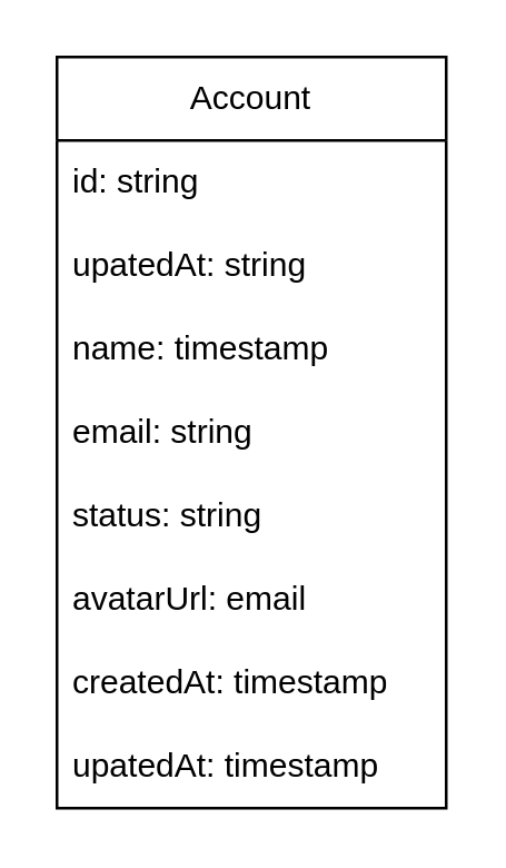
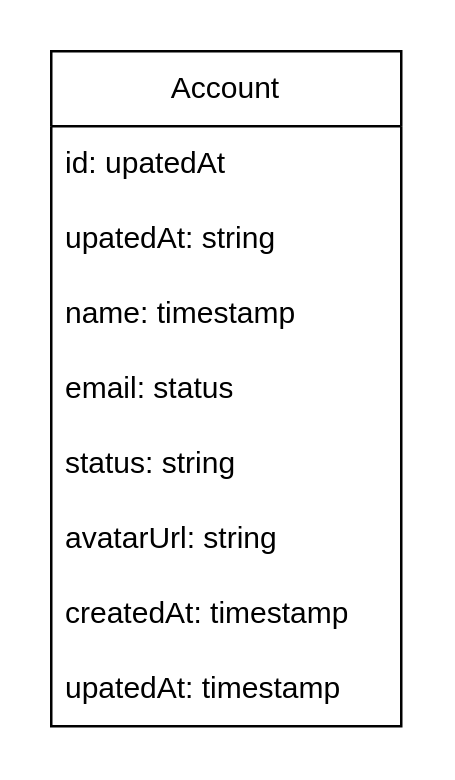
- <mxCell id="3" value="id: string" style="text;strokeColor=none;fillColor=none;align=left;verticalAlign=middle;spacingLeft=4;spacingRight=4;overflow=hidden;points=[[0,0.5],[1,0.5]];portConstraint=eastwest;rotatable=0;whiteSpace=wrap;html=1;" vertex="1" parent="2"><mxGeometry y="30" width="140" height="30" as="geometry" /></mxCell>
+ <mxCell id="3" value="id: upatedAt" style="text;strokeColor=none;fillColor=none;align=left;verticalAlign=middle;spacingLeft=4;spacingRight=4;overflow=hidden;points=[[0,0.5],[1,0.5]];portConstraint=eastwest;rotatable=0;whiteSpace=wrap;html=1;" vertex="1" parent="2"><mxGeometry y="30" width="140" height="30" as="geometry" /></mxCell>
- <mxCell id="6" value="email: string" style="text;strokeColor=none;fillColor=none;align=left;verticalAlign=middle;spacingLeft=4;spacingRight=4;overflow=hidden;points=[[0,0.5],[1,0.5]];portConstraint=eastwest;rotatable=0;whiteSpace=wrap;html=1;" vertex="1" parent="2"><mxGeometry y="120" width="140" height="30" as="geometry" /></mxCell>
+ <mxCell id="6" value="email: status" style="text;strokeColor=none;fillColor=none;align=left;verticalAlign=middle;spacingLeft=4;spacingRight=4;overflow=hidden;points=[[0,0.5],[1,0.5]];portConstraint=eastwest;rotatable=0;whiteSpace=wrap;html=1;" vertex="1" parent="2"><mxGeometry y="120" width="140" height="30" as="geometry" /></mxCell>
- <mxCell id="8" value="avatarUrl: email" style="text;strokeColor=none;fillColor=none;align=left;verticalAlign=middle;spacingLeft=4;spacingRight=4;overflow=hidden;points=[[0,0.5],[1,0.5]];portConstraint=eastwest;rotatable=0;whiteSpace=wrap;html=1;" vertex="1" parent="2"><mxGeometry y="180" width="140" height="30" as="geometry" /></mxCell>
+ <mxCell id="8" value="avatarUrl: string" style="text;strokeColor=none;fillColor=none;align=left;verticalAlign=middle;spacingLeft=4;spacingRight=4;overflow=hidden;points=[[0,0.5],[1,0.5]];portConstraint=eastwest;rotatable=0;whiteSpace=wrap;html=1;" vertex="1" parent="2"><mxGeometry y="180" width="140" height="30" as="geometry" /></mxCell>
